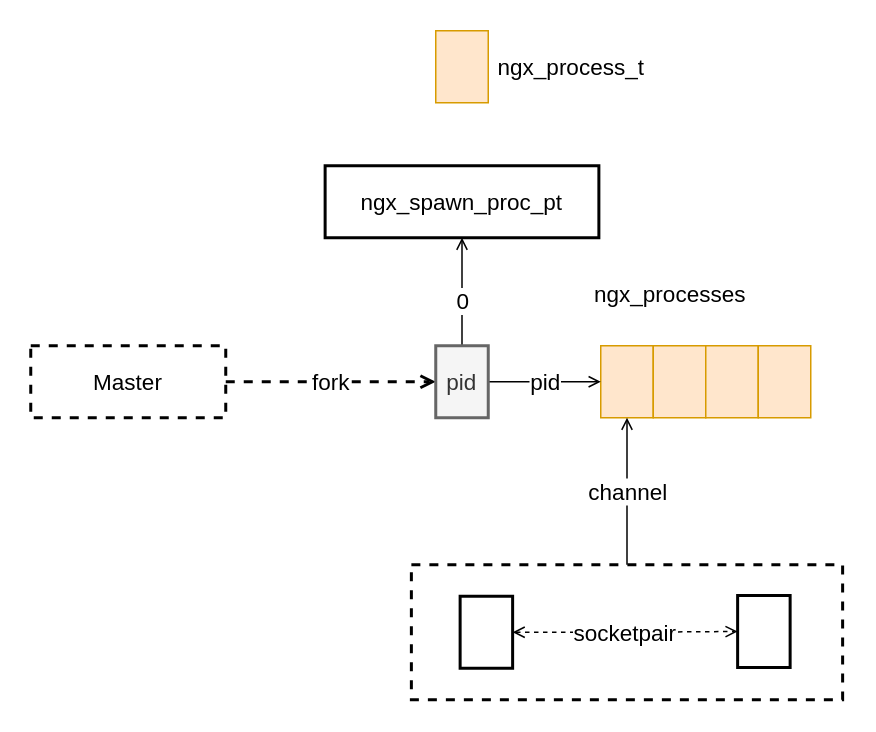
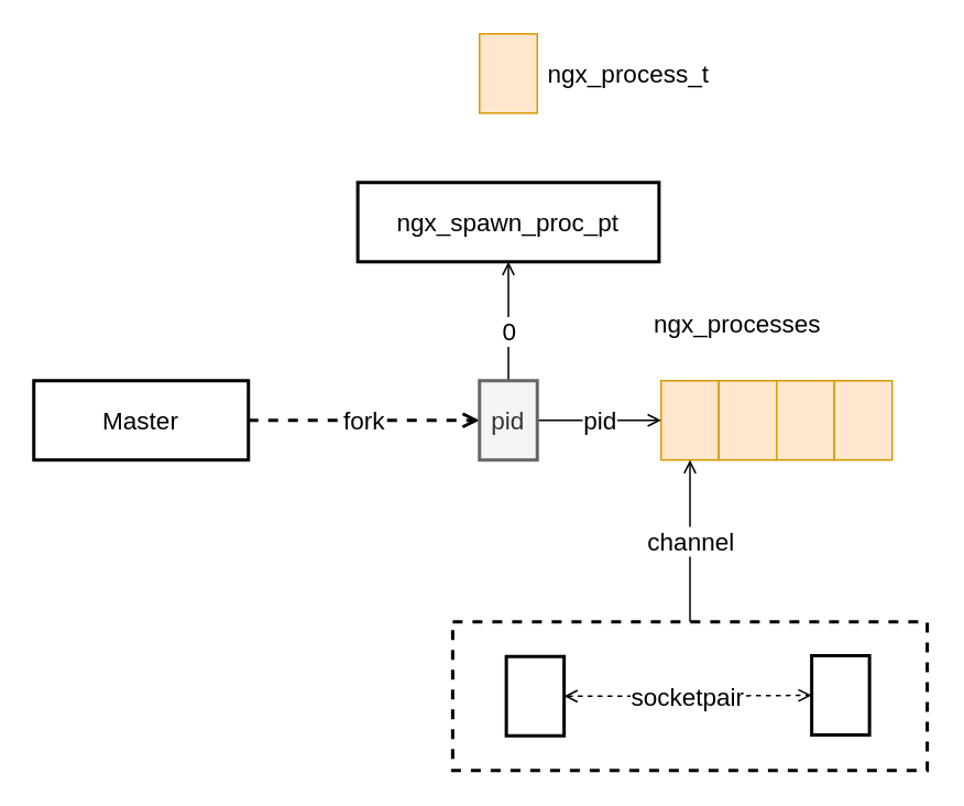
- <mxCell id="14" value="Master" style="rounded=0;whiteSpace=wrap;html=1;strokeWidth=2;fontSize=15;fillColor=none;dashed=1;" parent="1" vertex="1"><mxGeometry x="20" y="230" width="130" height="48" as="geometry" /></mxCell>
+ <mxCell id="14" value="Master" style="rounded=0;whiteSpace=wrap;html=1;strokeWidth=2;fontSize=15;fillColor=none;" parent="1" vertex="1"><mxGeometry x="20" y="230" width="130" height="48" as="geometry" /></mxCell>
